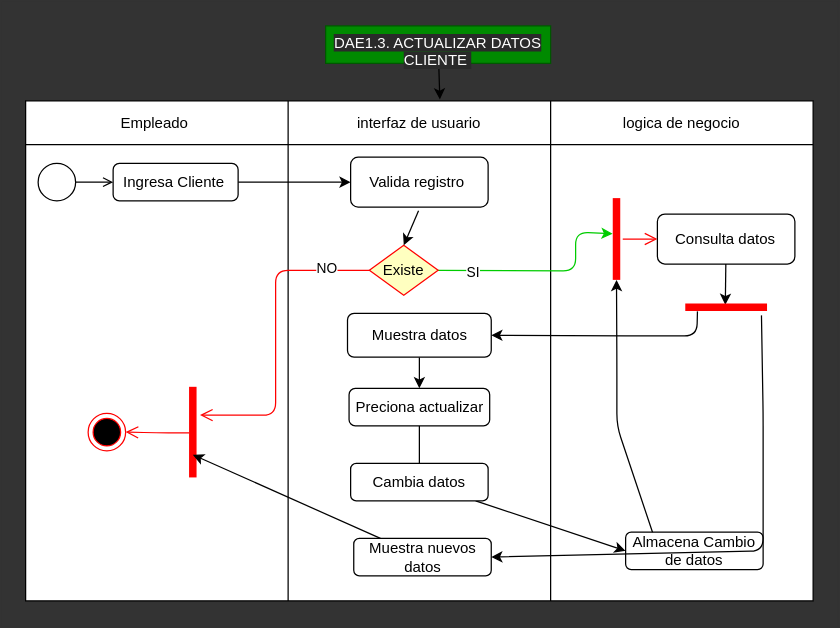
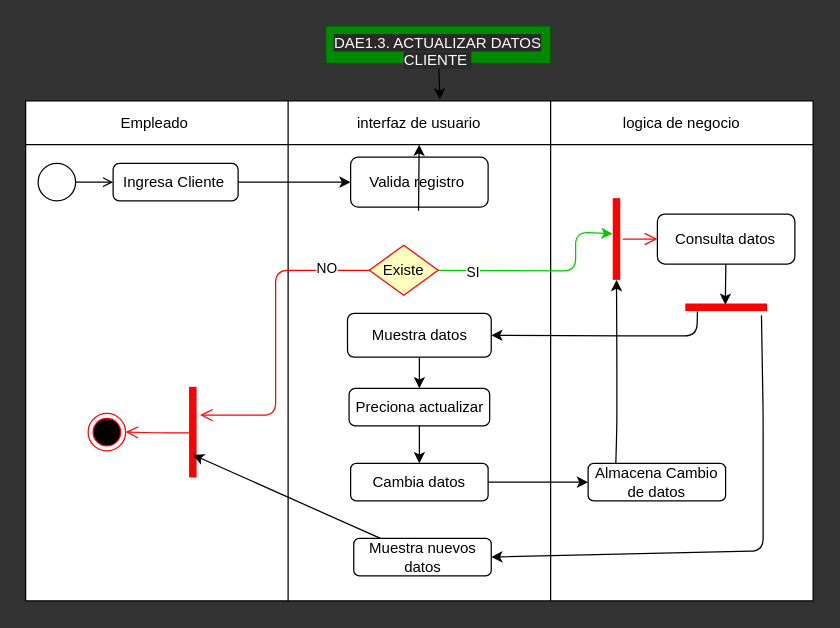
- <mxCell id="25" value="" style="endArrow=classic;html=1;entryX=0.5;entryY=0;entryDx=0;entryDy=0;exitX=0.494;exitY=1.073;exitDx=0;exitDy=0;exitPerimeter=0;" parent="1" source="11" target="22" edge="1"><mxGeometry width="50" height="50" relative="1" as="geometry"><mxPoint x="250" y="230" as="sourcePoint" /><mxPoint x="300" y="180" as="targetPoint" /></mxGeometry></mxCell>
+ <mxCell id="25" value="" style="endArrow=classic;html=1;exitX=0.494;exitY=1.073;exitDx=0;exitDy=0;exitPerimeter=0;" parent="1" source="11" target="5" edge="1"><mxGeometry width="50" height="50" relative="1" as="geometry"><mxPoint x="250" y="230" as="sourcePoint" /><mxPoint x="300" y="180" as="targetPoint" /></mxGeometry></mxCell>
- <mxCell id="29" style="edgeStyle=none;html=1;entryX=0.5;entryY=0;entryDx=0;entryDy=0;endArrow=none;" parent="1" source="30" target="32" edge="1"><mxGeometry relative="1" as="geometry" /></mxCell>
+ <mxCell id="29" style="edgeStyle=none;html=1;entryX=0.5;entryY=0;entryDx=0;entryDy=0;" parent="1" source="30" target="32" edge="1"><mxGeometry relative="1" as="geometry" /></mxCell>
- <mxCell id="36" value="Almacena Cambio de datos" style="rounded=1;whiteSpace=wrap;html=1;fillColor=#FFFFFF;fontColor=#000000;" parent="1" vertex="1"><mxGeometry x="500" y="425" width="110" height="30" as="geometry" /></mxCell>
+ <mxCell id="36" value="Almacena Cambio de datos" style="rounded=1;whiteSpace=wrap;html=1;fillColor=#FFFFFF;fontColor=#000000;" parent="1" vertex="1"><mxGeometry x="470" y="370" width="110" height="30" as="geometry" /></mxCell>
